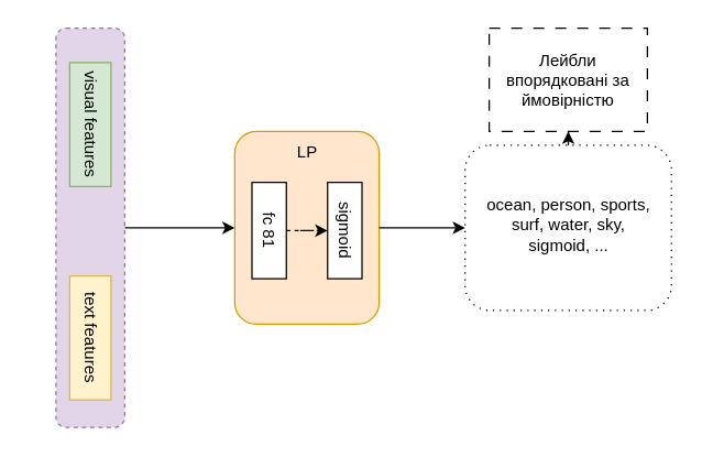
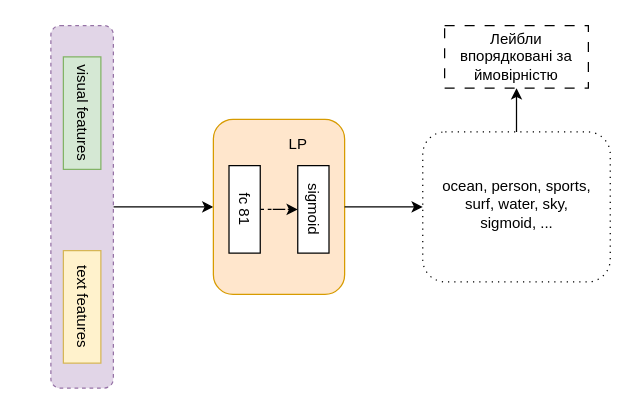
- <mxCell id="15" value="Лейбли впорядковані за ймовірністю" style="rounded=0;whiteSpace=wrap;html=1;dashed=1;dashPattern=8 8;" parent="1" vertex="1"><mxGeometry x="355" y="20" width="115" height="75" as="geometry" /></mxCell>
+ <mxCell id="15" value="Лейбли впорядковані за ймовірністю" style="rounded=0;whiteSpace=wrap;html=1;dashed=1;dashPattern=8 8;" parent="1" vertex="1"><mxGeometry x="355" y="20" width="115" height="50" as="geometry" /></mxCell>
- <mxCell id="8" value="LP" style="text;html=1;align=center;verticalAlign=middle;whiteSpace=wrap;rounded=0;" parent="1" vertex="1"><mxGeometry x="192.5" y="95" width="60" height="30" as="geometry" /></mxCell>
+ <mxCell id="8" value="LP" style="text;html=1;align=center;verticalAlign=middle;whiteSpace=wrap;rounded=0;" parent="1" vertex="1"><mxGeometry x="207.5" y="100" width="60" height="30" as="geometry" /></mxCell>
